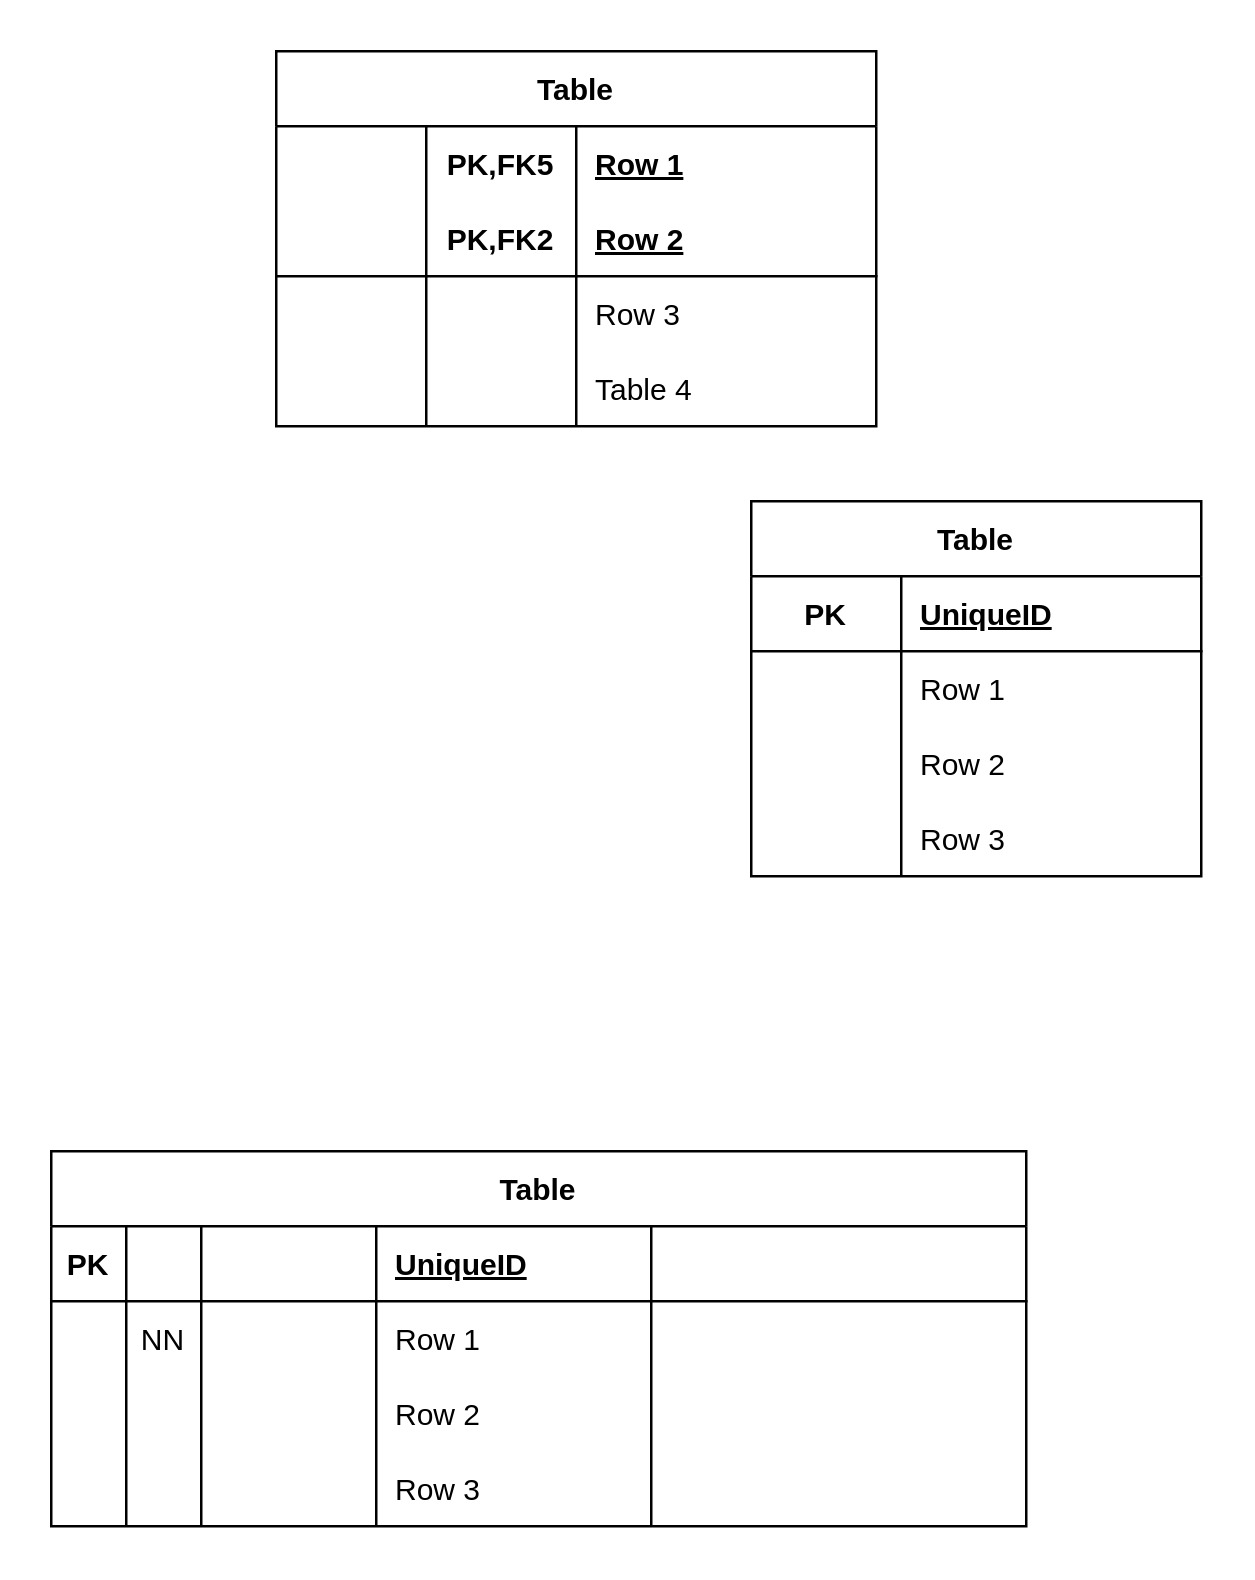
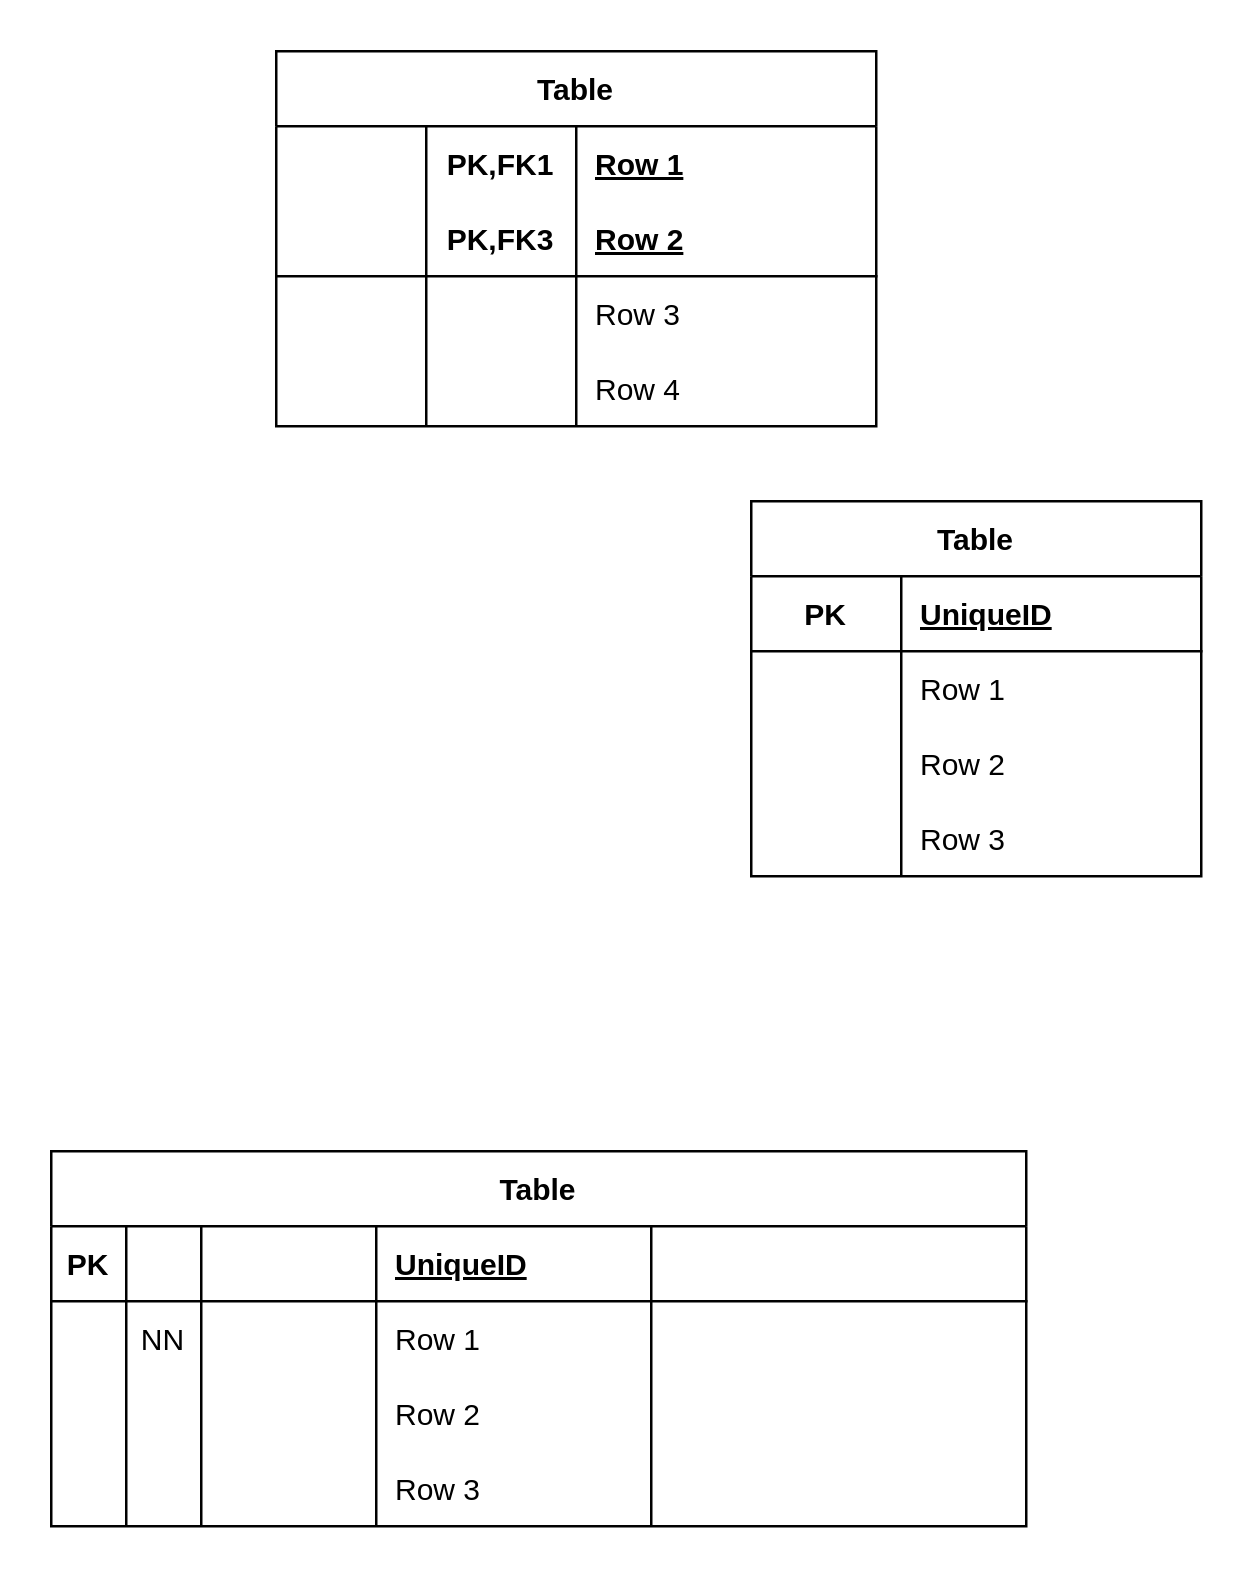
- <mxCell id="18" value="PK,FK5" style="shape=partialRectangle;connectable=0;fillColor=none;top=0;left=0;bottom=0;right=0;fontStyle=1;overflow=hidden;" parent="16" vertex="1"><mxGeometry x="60" width="60" height="30" as="geometry"><mxRectangle width="60" height="30" as="alternateBounds" /></mxGeometry></mxCell>
+ <mxCell id="18" value="PK,FK1" style="shape=partialRectangle;connectable=0;fillColor=none;top=0;left=0;bottom=0;right=0;fontStyle=1;overflow=hidden;" parent="16" vertex="1"><mxGeometry x="60" width="60" height="30" as="geometry"><mxRectangle width="60" height="30" as="alternateBounds" /></mxGeometry></mxCell>
- <mxCell id="22" value="PK,FK2" style="shape=partialRectangle;connectable=0;fillColor=none;top=0;left=0;bottom=0;right=0;fontStyle=1;overflow=hidden;" parent="20" vertex="1"><mxGeometry x="60" width="60" height="30" as="geometry"><mxRectangle width="60" height="30" as="alternateBounds" /></mxGeometry></mxCell>
+ <mxCell id="22" value="PK,FK3" style="shape=partialRectangle;connectable=0;fillColor=none;top=0;left=0;bottom=0;right=0;fontStyle=1;overflow=hidden;" parent="20" vertex="1"><mxGeometry x="60" width="60" height="30" as="geometry"><mxRectangle width="60" height="30" as="alternateBounds" /></mxGeometry></mxCell>
- <mxCell id="31" value="Table 4" style="shape=partialRectangle;connectable=0;fillColor=none;top=0;left=0;bottom=0;right=0;align=left;spacingLeft=6;overflow=hidden;" parent="28" vertex="1"><mxGeometry x="120" width="120" height="30" as="geometry"><mxRectangle width="120" height="30" as="alternateBounds" /></mxGeometry></mxCell>
+ <mxCell id="31" value="Row 4" style="shape=partialRectangle;connectable=0;fillColor=none;top=0;left=0;bottom=0;right=0;align=left;spacingLeft=6;overflow=hidden;" parent="28" vertex="1"><mxGeometry x="120" width="120" height="30" as="geometry"><mxRectangle width="120" height="30" as="alternateBounds" /></mxGeometry></mxCell>
